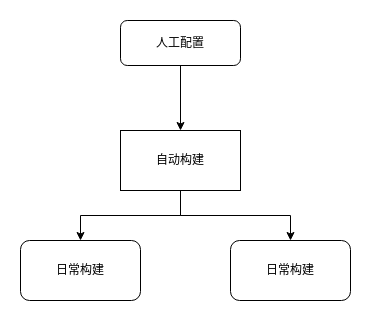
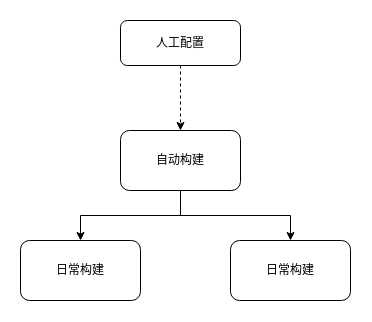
- <mxCell id="2" value="" style="edgeStyle=orthogonalEdgeStyle;rounded=0;orthogonalLoop=1;jettySize=auto;html=1;" edge="1" parent="1" source="3" target="6"><mxGeometry relative="1" as="geometry" /></mxCell>
+ <mxCell id="2" value="" style="edgeStyle=orthogonalEdgeStyle;rounded=0;orthogonalLoop=1;jettySize=auto;html=1;dashed=1;" edge="1" parent="1" source="3" target="6"><mxGeometry relative="1" as="geometry" /></mxCell>
- <mxCell id="6" value="自动构建" style="whiteSpace=wrap;html=1;rounded=0;" parent="1" vertex="1"><mxGeometry x="120" y="130" width="120" height="60" as="geometry" /></mxCell>
+ <mxCell id="6" value="自动构建" style="rounded=1;whiteSpace=wrap;html=1;" parent="1" vertex="1"><mxGeometry x="120" y="130" width="120" height="60" as="geometry" /></mxCell>
